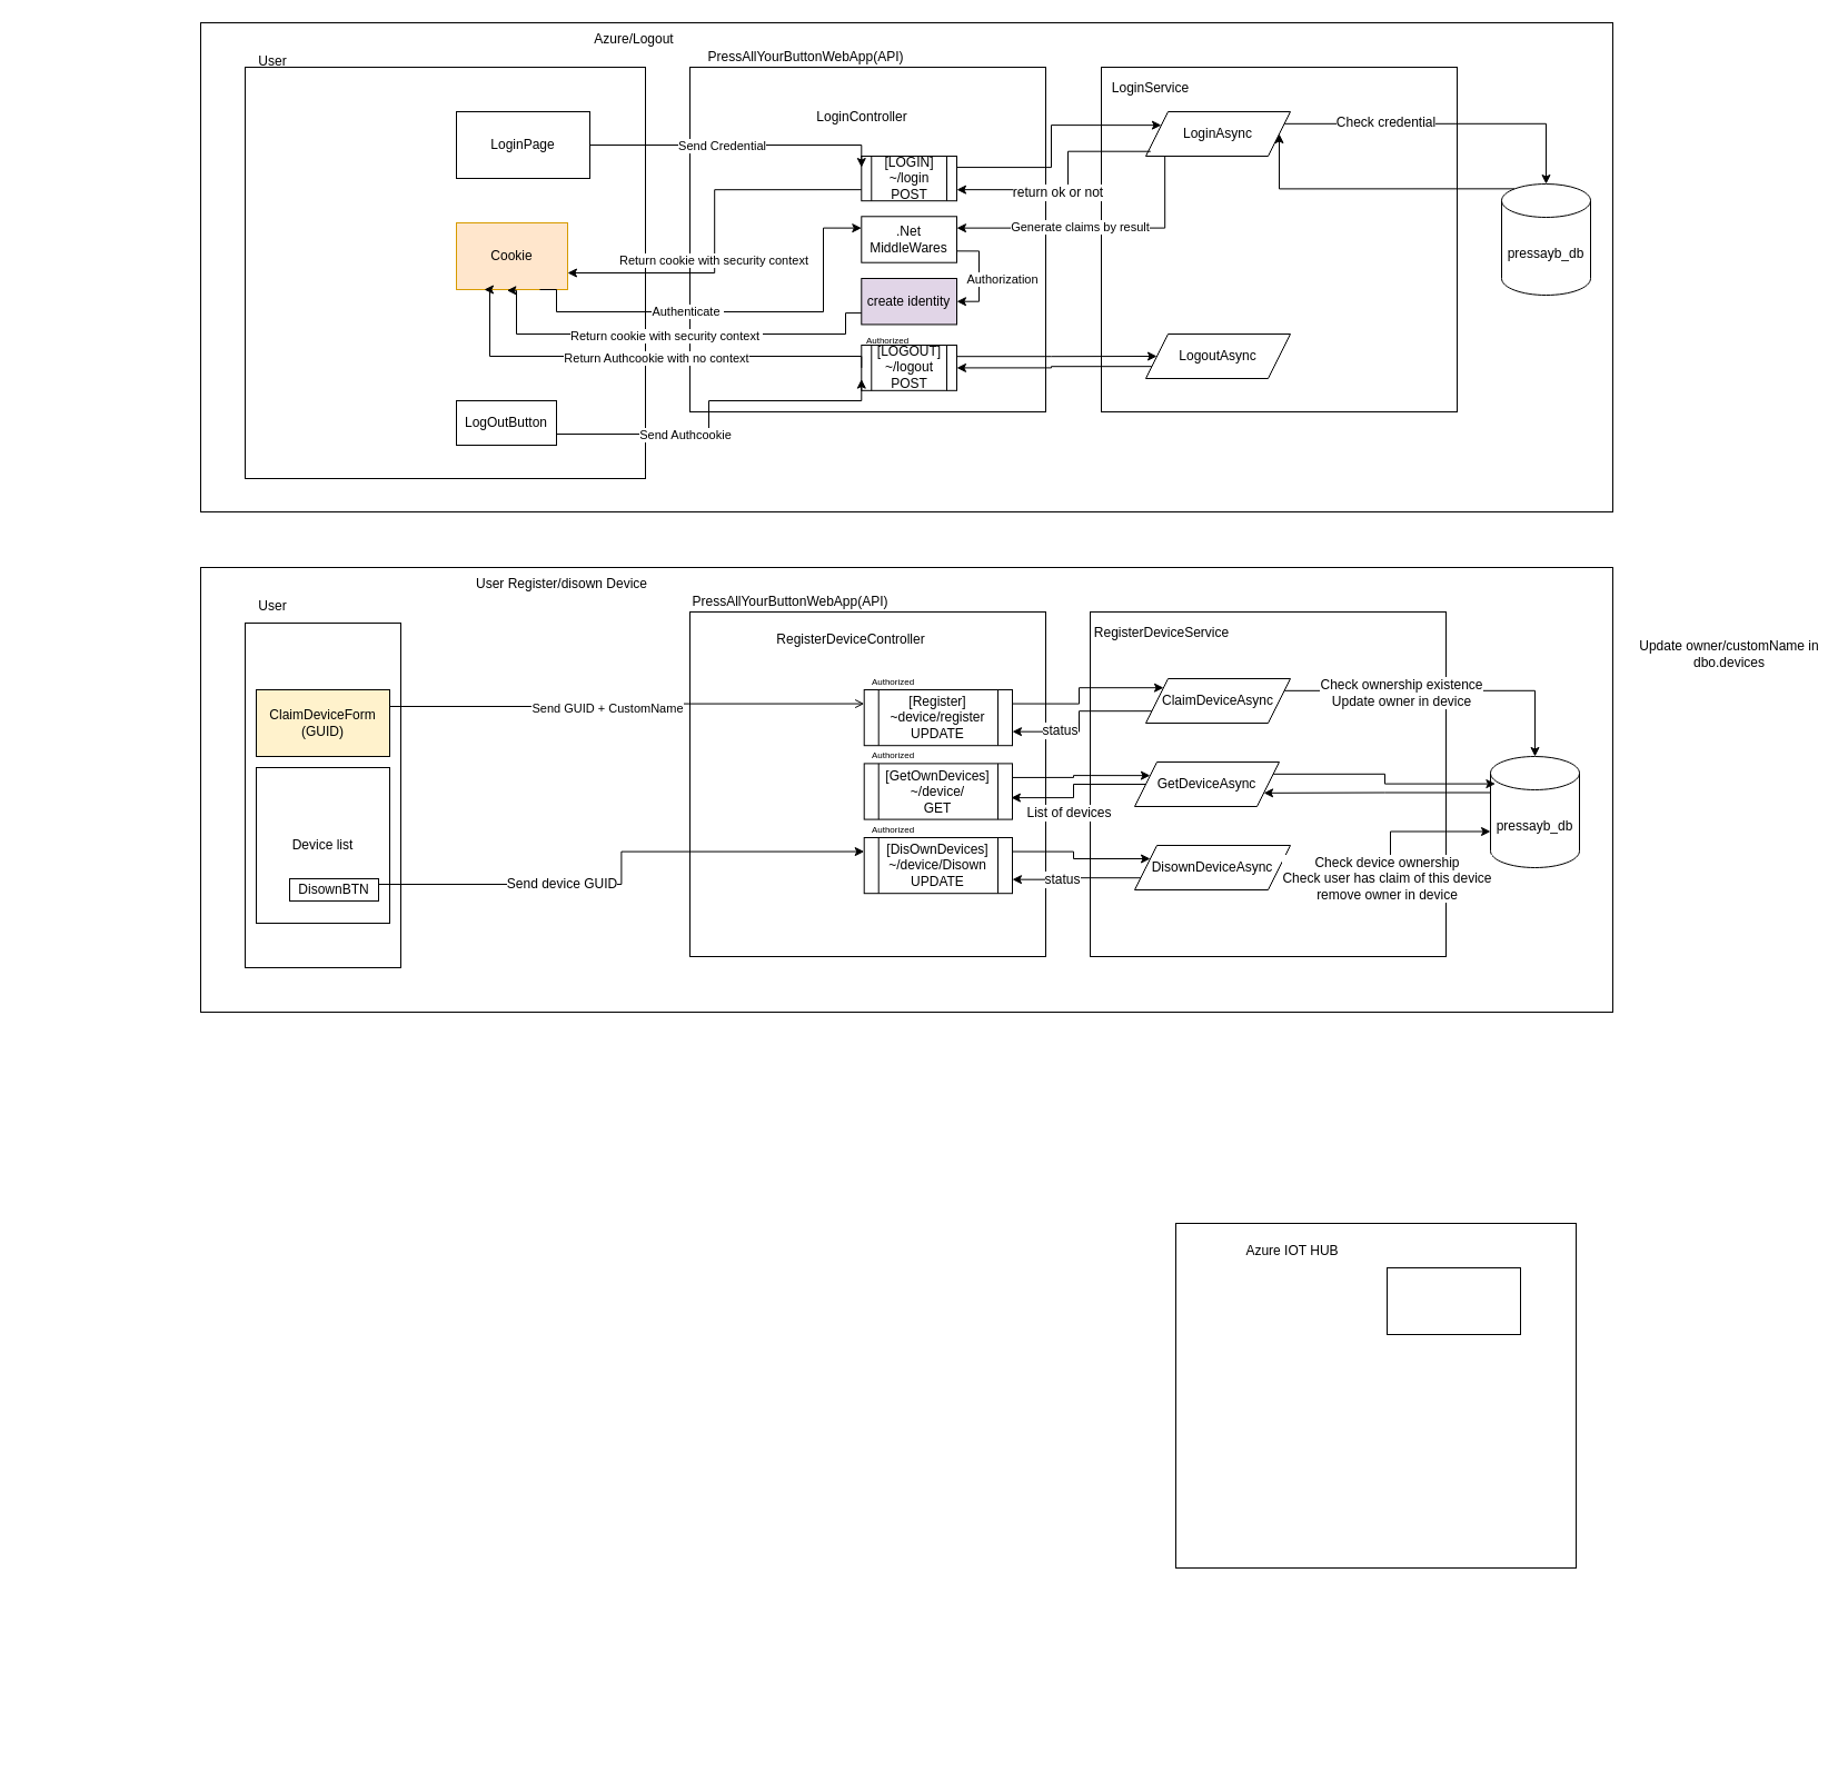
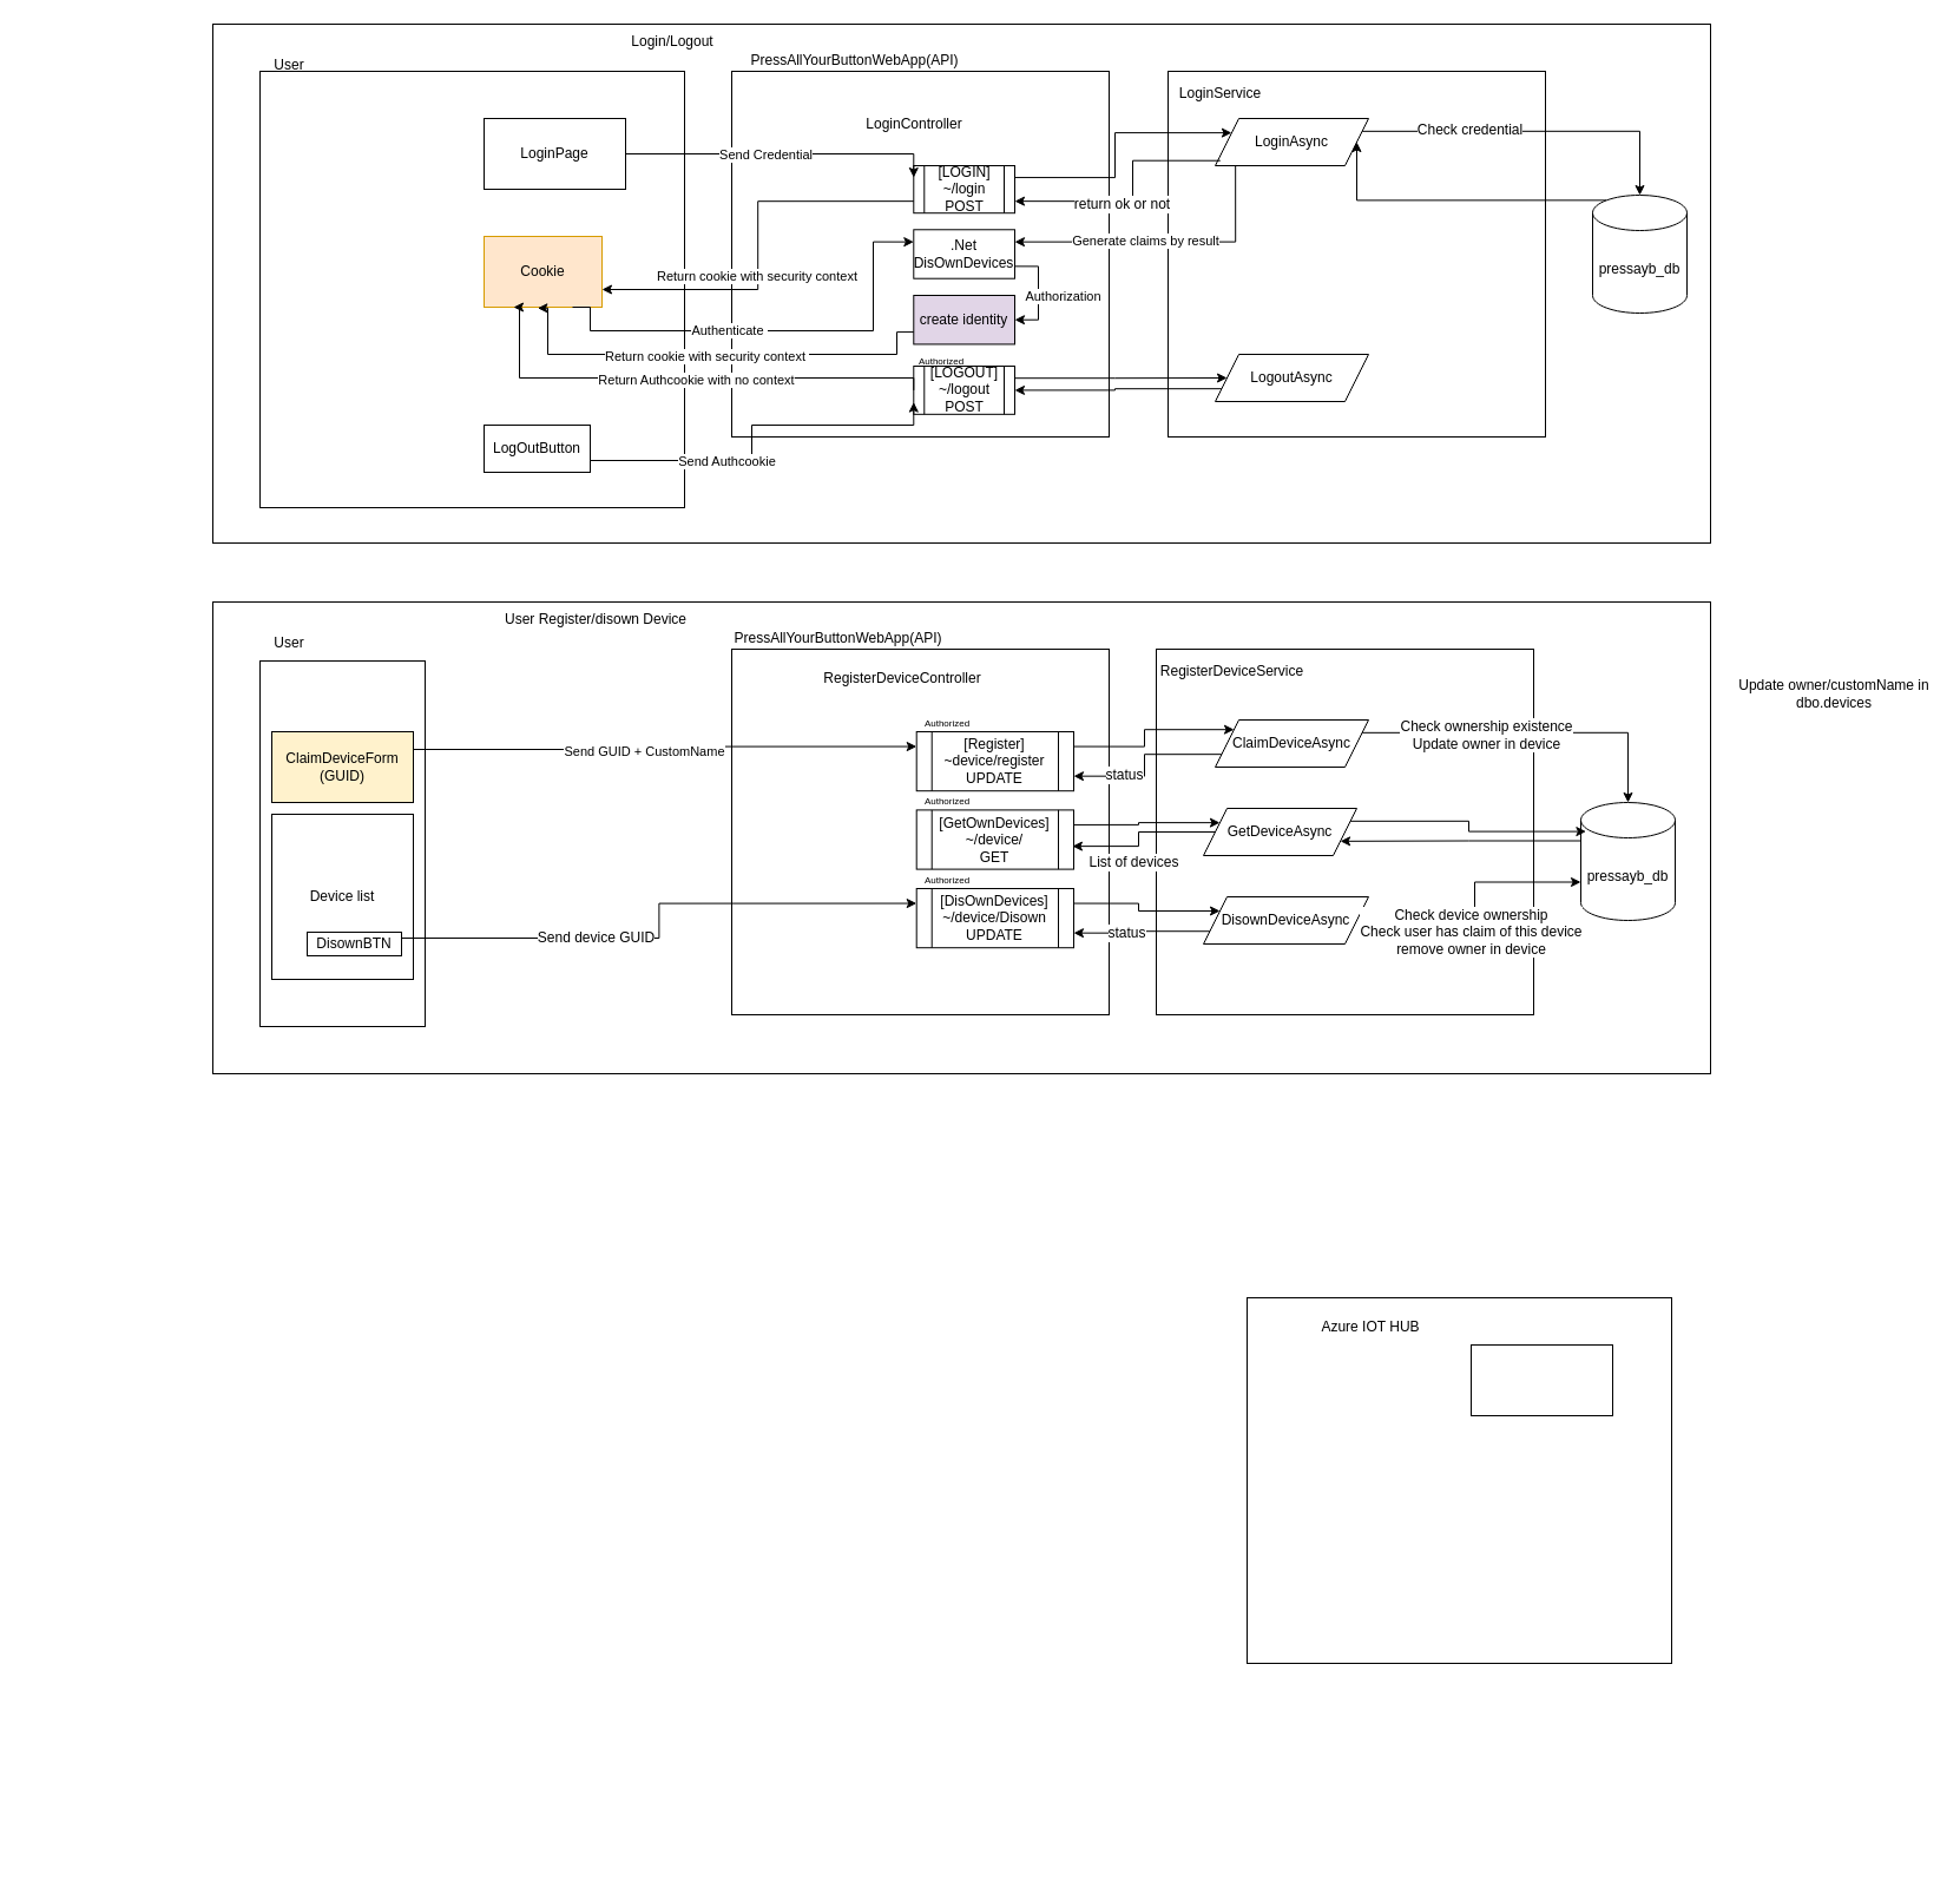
- <mxCell id="47" value="Azure/Logout" style="text;html=1;strokeColor=none;fillColor=none;align=center;verticalAlign=middle;whiteSpace=wrap;rounded=0;" vertex="1" parent="1"><mxGeometry x="540" y="20" width="60" height="30" as="geometry" /></mxCell>
+ <mxCell id="47" value="Login/Logout" style="text;html=1;strokeColor=none;fillColor=none;align=center;verticalAlign=middle;whiteSpace=wrap;rounded=0;" vertex="1" parent="1"><mxGeometry x="540" y="20" width="60" height="30" as="geometry" /></mxCell>
- <mxCell id="24" value=".Net MiddleWares" style="rounded=0;whiteSpace=wrap;html=1;" vertex="1" parent="19"><mxGeometry x="154.29" y="134.28" width="85.71" height="41.43" as="geometry" /></mxCell>
+ <mxCell id="24" value=".Net DisOwnDevices" style="rounded=0;whiteSpace=wrap;html=1;" vertex="1" parent="19"><mxGeometry x="154.29" y="134.28" width="85.71" height="41.43" as="geometry" /></mxCell>
- <mxCell id="75" style="edgeStyle=orthogonalEdgeStyle;rounded=0;orthogonalLoop=1;jettySize=auto;html=1;exitX=1;exitY=0.25;exitDx=0;exitDy=0;entryX=0;entryY=0.25;entryDx=0;entryDy=0;endArrow=open;" edge="1" parent="1" source="66" target="55"><mxGeometry relative="1" as="geometry" /></mxCell>
+ <mxCell id="75" style="edgeStyle=orthogonalEdgeStyle;rounded=0;orthogonalLoop=1;jettySize=auto;html=1;exitX=1;exitY=0.25;exitDx=0;exitDy=0;entryX=0;entryY=0.25;entryDx=0;entryDy=0;" edge="1" parent="1" source="66" target="55"><mxGeometry relative="1" as="geometry" /></mxCell>
